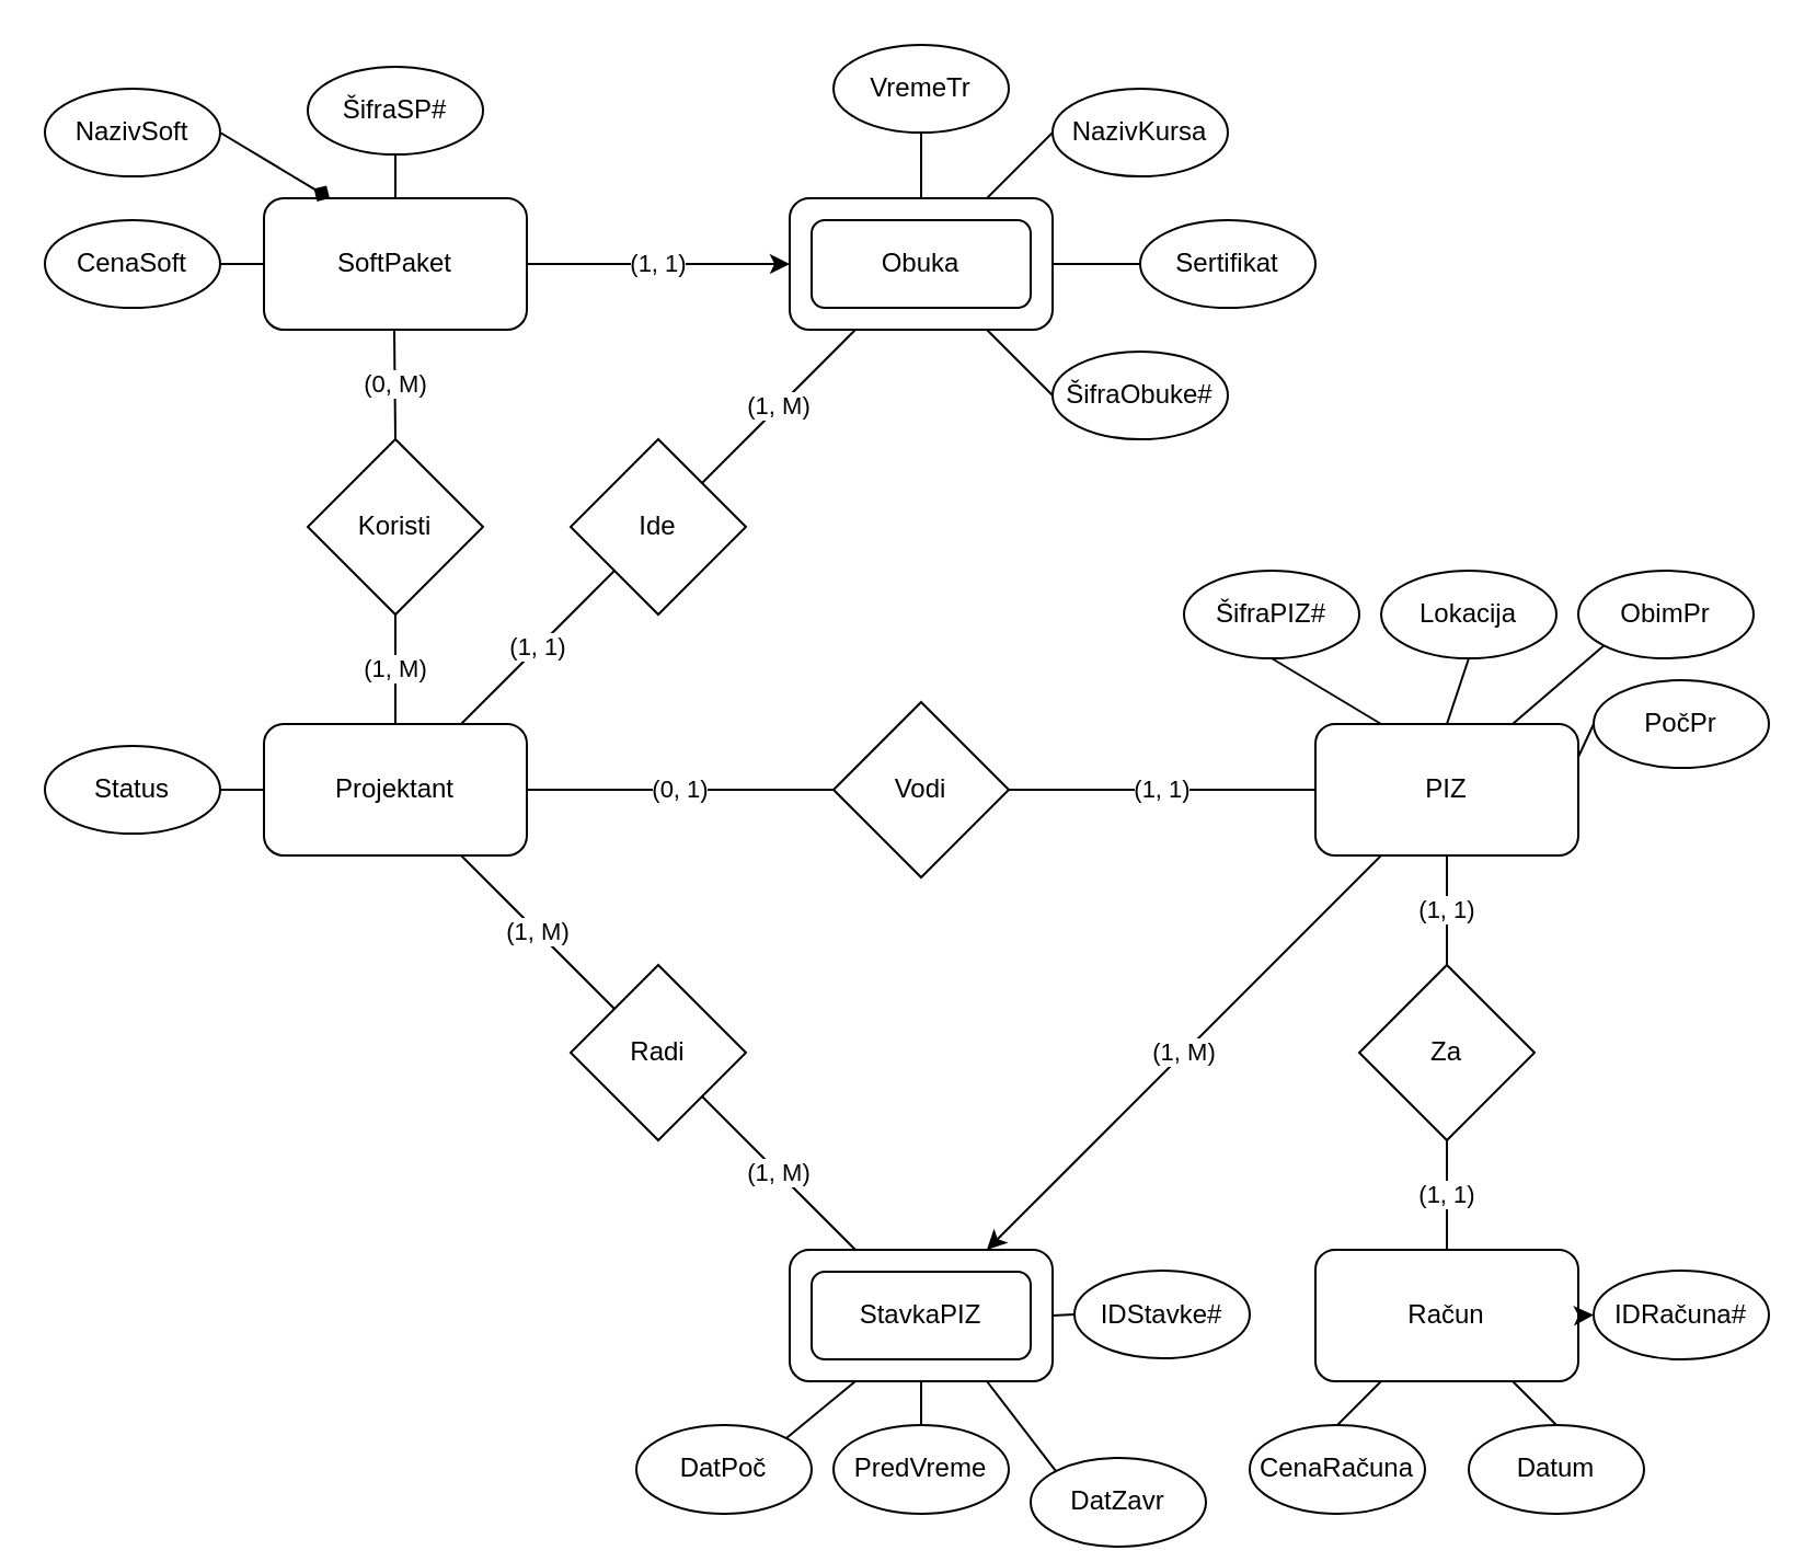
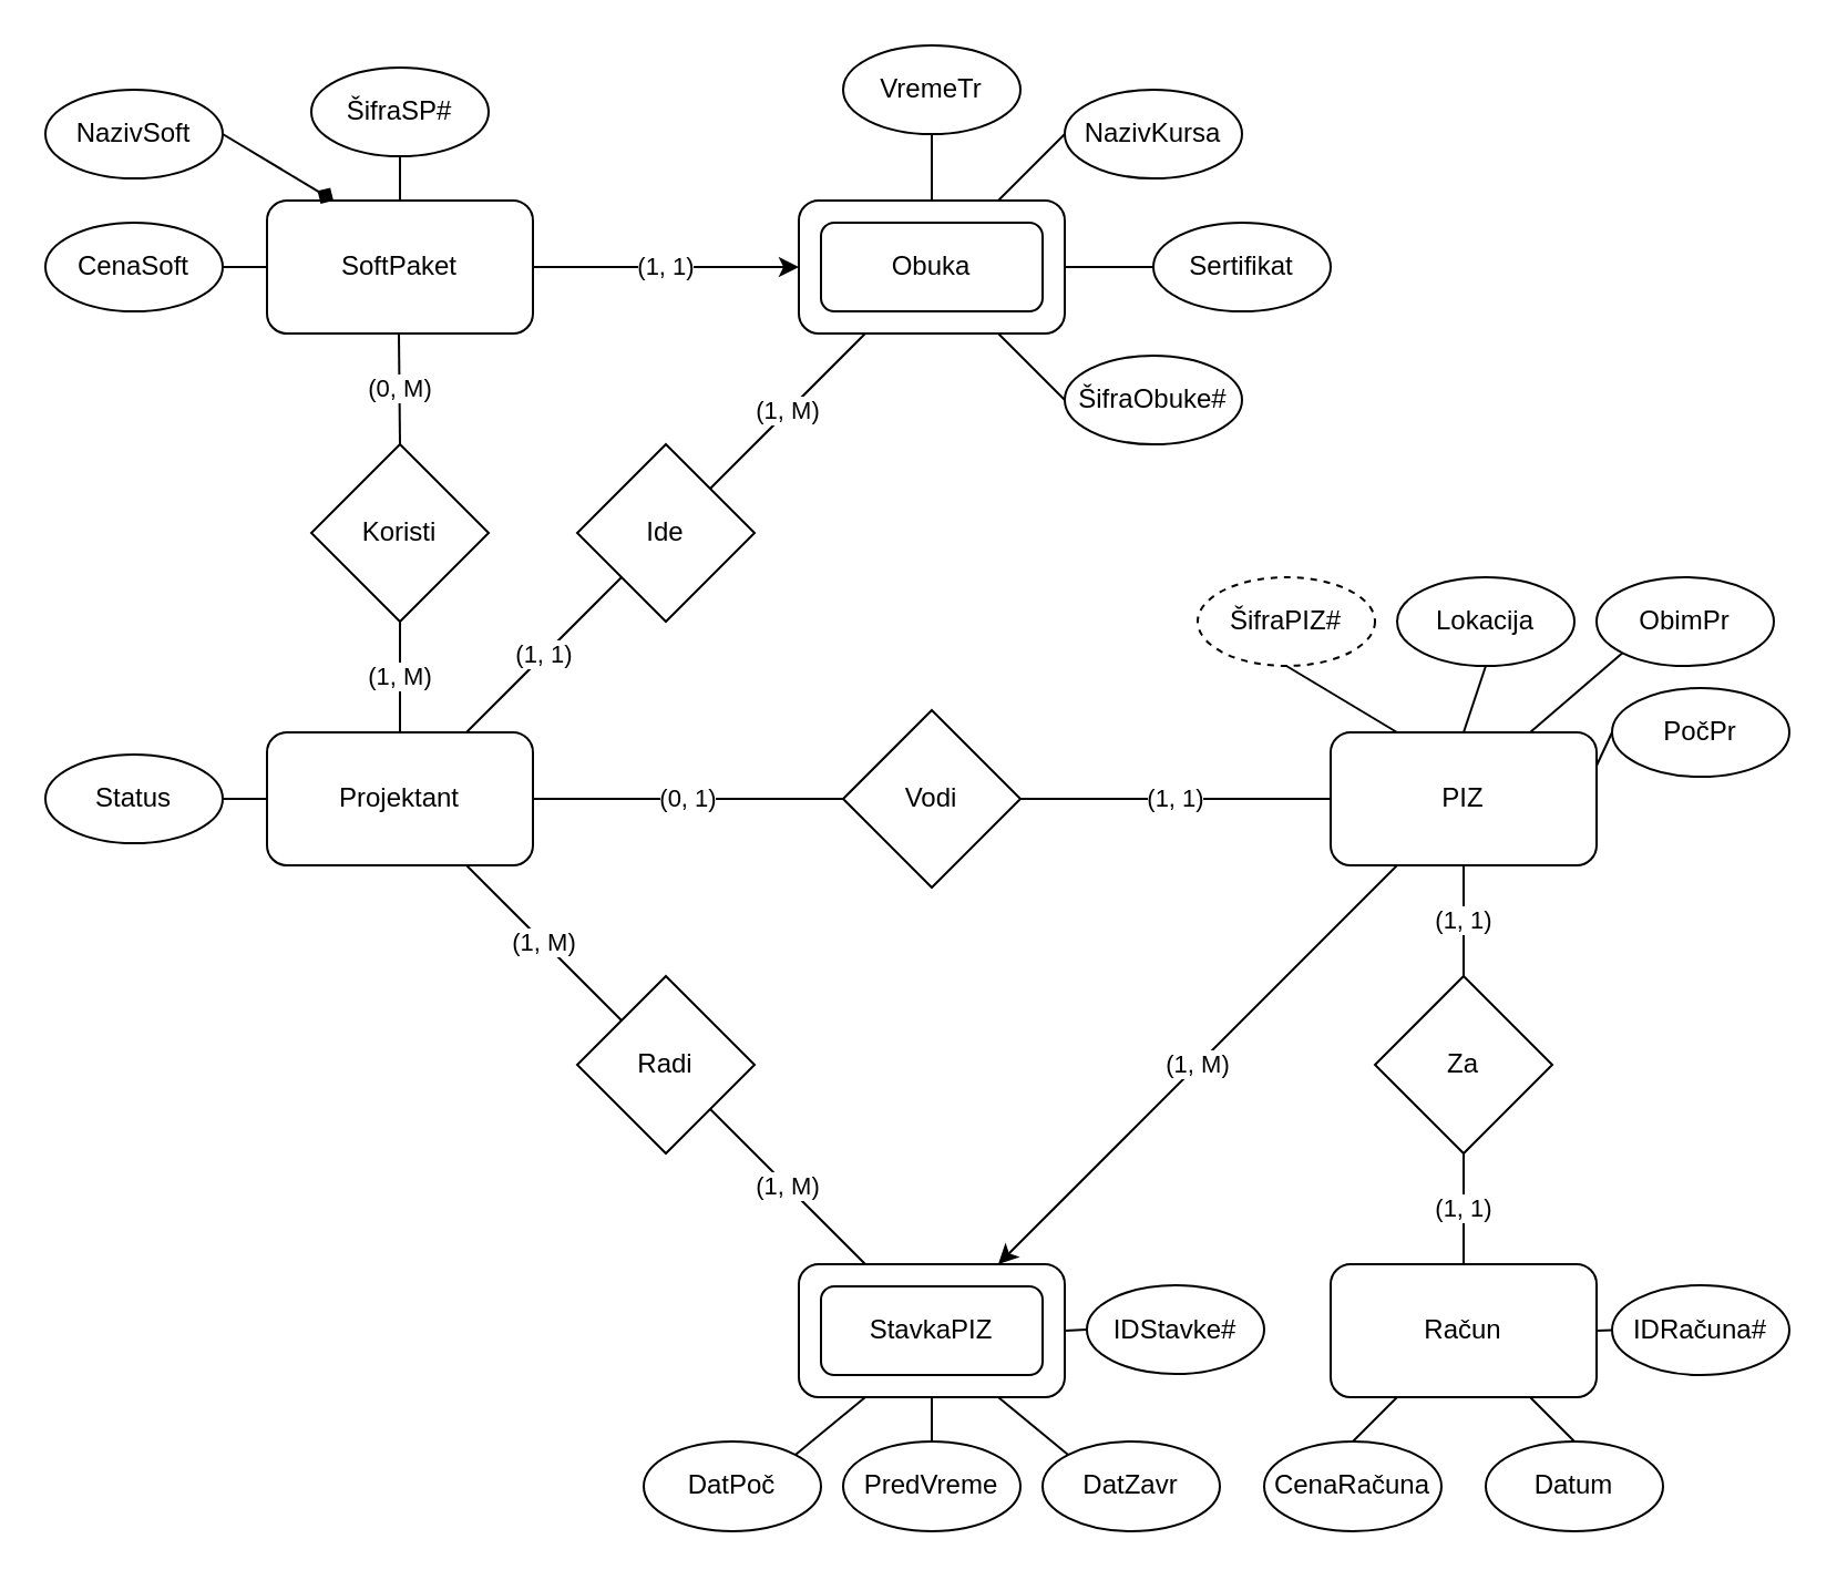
- <mxCell id="27" value="ŠifraPIZ#" style="ellipse;whiteSpace=wrap;html=1;" parent="1" vertex="1"><mxGeometry x="540" y="260" width="80" height="40" as="geometry" /></mxCell>
+ <mxCell id="27" value="ŠifraPIZ#" style="ellipse;whiteSpace=wrap;html=1;dashed=1;" parent="1" vertex="1"><mxGeometry x="540" y="260" width="80" height="40" as="geometry" /></mxCell>
- <mxCell id="56" value="" style="endArrow=classic;html=1;rounded=0;exitX=1;exitY=0.5;exitDx=0;exitDy=0;entryX=0;entryY=0.5;entryDx=0;entryDy=0;" parent="1" source="35" target="55" edge="1"><mxGeometry width="50" height="50" relative="1" as="geometry"><mxPoint x="720" y="560" as="sourcePoint" /><mxPoint x="770" y="510" as="targetPoint" /></mxGeometry></mxCell>
+ <mxCell id="56" value="" style="endArrow=none;html=1;rounded=0;exitX=1;exitY=0.5;exitDx=0;exitDy=0;entryX=0;entryY=0.5;entryDx=0;entryDy=0;" parent="1" source="35" target="55" edge="1"><mxGeometry width="50" height="50" relative="1" as="geometry"><mxPoint x="720" y="560" as="sourcePoint" /><mxPoint x="770" y="510" as="targetPoint" /></mxGeometry></mxCell>
- <mxCell id="49" value="DatZavr" style="ellipse;whiteSpace=wrap;html=1;" parent="1" vertex="1"><mxGeometry x="470" y="665" width="80" height="40.5" as="geometry" /></mxCell>
+ <mxCell id="49" value="DatZavr" style="ellipse;whiteSpace=wrap;html=1;" parent="1" vertex="1"><mxGeometry x="470" y="650" width="80" height="40.5" as="geometry" /></mxCell>
